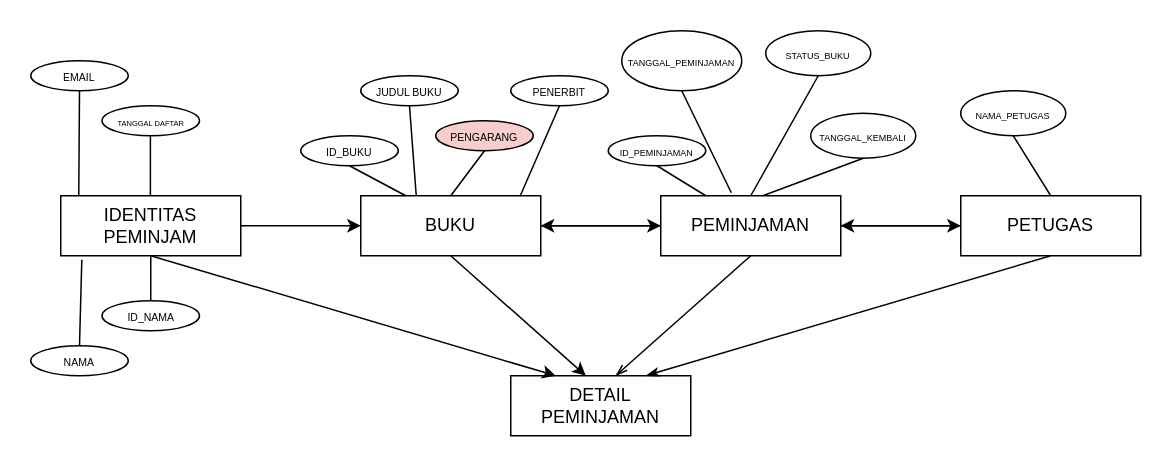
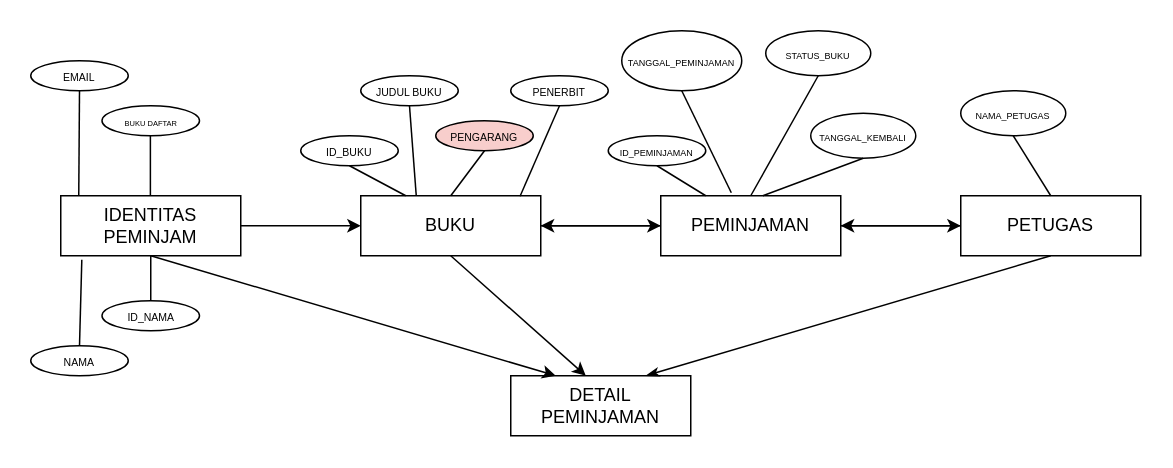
- <mxCell id="16" value="&lt;font style=&quot;font-size: 5px;&quot;&gt;TANGGAL DAFTAR&lt;/font&gt;" style="ellipse;whiteSpace=wrap;html=1;" vertex="1" parent="1"><mxGeometry x="67.5" y="70" width="65" height="20" as="geometry" /></mxCell>
+ <mxCell id="16" value="&lt;font style=&quot;font-size: 5px;&quot;&gt;BUKU DAFTAR&lt;/font&gt;" style="ellipse;whiteSpace=wrap;html=1;" vertex="1" parent="1"><mxGeometry x="67.5" y="70" width="65" height="20" as="geometry" /></mxCell>
- <mxCell id="22" value="" style="endArrow=none;html=1;rounded=0;entryX=0.5;entryY=1;entryDx=0;entryDy=0;exitX=0.583;exitY=0;exitDx=0;exitDy=0;startArrow=openThin;startFill=0;exitPerimeter=0;" edge="1" parent="1" source="11" target="8"><mxGeometry width="50" height="50" relative="1" as="geometry"><mxPoint x="410" y="260" as="sourcePoint" /><mxPoint x="310" y="180" as="targetPoint" /></mxGeometry></mxCell>
